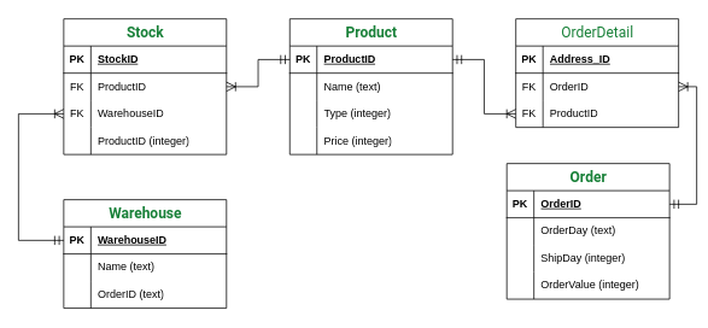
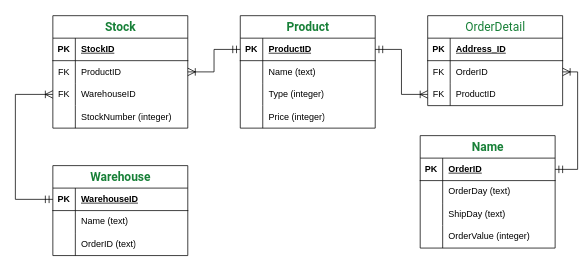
- <mxCell id="50" value="ProductID (integer)" style="shape=partialRectangle;connectable=0;fillColor=none;top=0;left=0;bottom=0;right=0;align=left;spacingLeft=6;overflow=hidden;whiteSpace=wrap;html=1;fontFamily=Helvetica;fontSize=12;fontColor=default;labelBackgroundColor=default;" vertex="1" parent="48"><mxGeometry x="30" width="150" height="30" as="geometry"><mxRectangle width="150" height="30" as="alternateBounds" /></mxGeometry></mxCell>
+ <mxCell id="50" value="StockNumber (integer)" style="shape=partialRectangle;connectable=0;fillColor=none;top=0;left=0;bottom=0;right=0;align=left;spacingLeft=6;overflow=hidden;whiteSpace=wrap;html=1;fontFamily=Helvetica;fontSize=12;fontColor=default;labelBackgroundColor=default;" vertex="1" parent="48"><mxGeometry x="30" width="150" height="30" as="geometry"><mxRectangle width="150" height="30" as="alternateBounds" /></mxGeometry></mxCell>
- <mxCell id="15" value="&lt;div style=&quot;text-align: left;&quot;&gt;&lt;span style=&quot;box-sizing: border-box; margin: 0px; padding: 0px; font-size: 12pt; font-weight: 400; white-space-collapse: preserve; background-color: transparent; color: rgb(24, 128, 56); font-family: Roboto, sans-serif;&quot;&gt;&lt;span style=&quot;box-sizing: border-box; margin: 0px; padding: 0px; font-variant-numeric: normal; font-variant-east-asian: normal; font-variant-alternates: normal; font-variant-position: normal; font-variant-emoji: normal; vertical-align: baseline; text-wrap-mode: wrap;&quot;&gt;&lt;span style=&quot;box-sizing: border-box; margin: 0px; padding: 0px; font-weight: bolder;&quot;&gt;Order&lt;/span&gt;&lt;/span&gt;&lt;/span&gt;&lt;span style=&quot;box-sizing: border-box; margin: 0px; padding: 0px; font-size: 12pt; font-weight: 400; white-space-collapse: preserve; background-color: transparent; font-family: Roboto, sans-serif;&quot;&gt;&lt;span style=&quot;box-sizing: border-box; margin: 0px; padding: 0px; font-variant-numeric: normal; font-variant-east-asian: normal; font-variant-alternates: normal; font-variant-position: normal; font-variant-emoji: normal; vertical-align: baseline; text-wrap-mode: wrap;&quot;&gt; &lt;/span&gt;&lt;/span&gt;&lt;/div&gt;" style="shape=table;startSize=30;container=1;collapsible=1;childLayout=tableLayout;fixedRows=1;rowLines=0;fontStyle=1;align=center;resizeLast=1;html=1;" vertex="1" parent="1"><mxGeometry x="560" y="180" width="180" height="150" as="geometry" /></mxCell>
+ <mxCell id="15" value="&lt;div style=&quot;text-align: left;&quot;&gt;&lt;span style=&quot;box-sizing: border-box; margin: 0px; padding: 0px; font-size: 12pt; font-weight: 400; white-space-collapse: preserve; background-color: transparent; color: rgb(24, 128, 56); font-family: Roboto, sans-serif;&quot;&gt;&lt;span style=&quot;box-sizing: border-box; margin: 0px; padding: 0px; font-variant-numeric: normal; font-variant-east-asian: normal; font-variant-alternates: normal; font-variant-position: normal; font-variant-emoji: normal; vertical-align: baseline; text-wrap-mode: wrap;&quot;&gt;&lt;span style=&quot;box-sizing: border-box; margin: 0px; padding: 0px; font-weight: bolder;&quot;&gt;Name&lt;/span&gt;&lt;/span&gt;&lt;/span&gt;&lt;span style=&quot;box-sizing: border-box; margin: 0px; padding: 0px; font-size: 12pt; font-weight: 400; white-space-collapse: preserve; background-color: transparent; font-family: Roboto, sans-serif;&quot;&gt;&lt;span style=&quot;box-sizing: border-box; margin: 0px; padding: 0px; font-variant-numeric: normal; font-variant-east-asian: normal; font-variant-alternates: normal; font-variant-position: normal; font-variant-emoji: normal; vertical-align: baseline; text-wrap-mode: wrap;&quot;&gt; &lt;/span&gt;&lt;/span&gt;&lt;/div&gt;" style="shape=table;startSize=30;container=1;collapsible=1;childLayout=tableLayout;fixedRows=1;rowLines=0;fontStyle=1;align=center;resizeLast=1;html=1;" vertex="1" parent="1"><mxGeometry x="560" y="180" width="180" height="150" as="geometry" /></mxCell>
- <mxCell id="24" value="ShipDay (integer)" style="shape=partialRectangle;connectable=0;fillColor=none;top=0;left=0;bottom=0;right=0;align=left;spacingLeft=6;overflow=hidden;whiteSpace=wrap;html=1;" vertex="1" parent="22"><mxGeometry x="30" width="150" height="30" as="geometry"><mxRectangle width="150" height="30" as="alternateBounds" /></mxGeometry></mxCell>
+ <mxCell id="24" value="ShipDay (text)" style="shape=partialRectangle;connectable=0;fillColor=none;top=0;left=0;bottom=0;right=0;align=left;spacingLeft=6;overflow=hidden;whiteSpace=wrap;html=1;" vertex="1" parent="22"><mxGeometry x="30" width="150" height="30" as="geometry"><mxRectangle width="150" height="30" as="alternateBounds" /></mxGeometry></mxCell>
